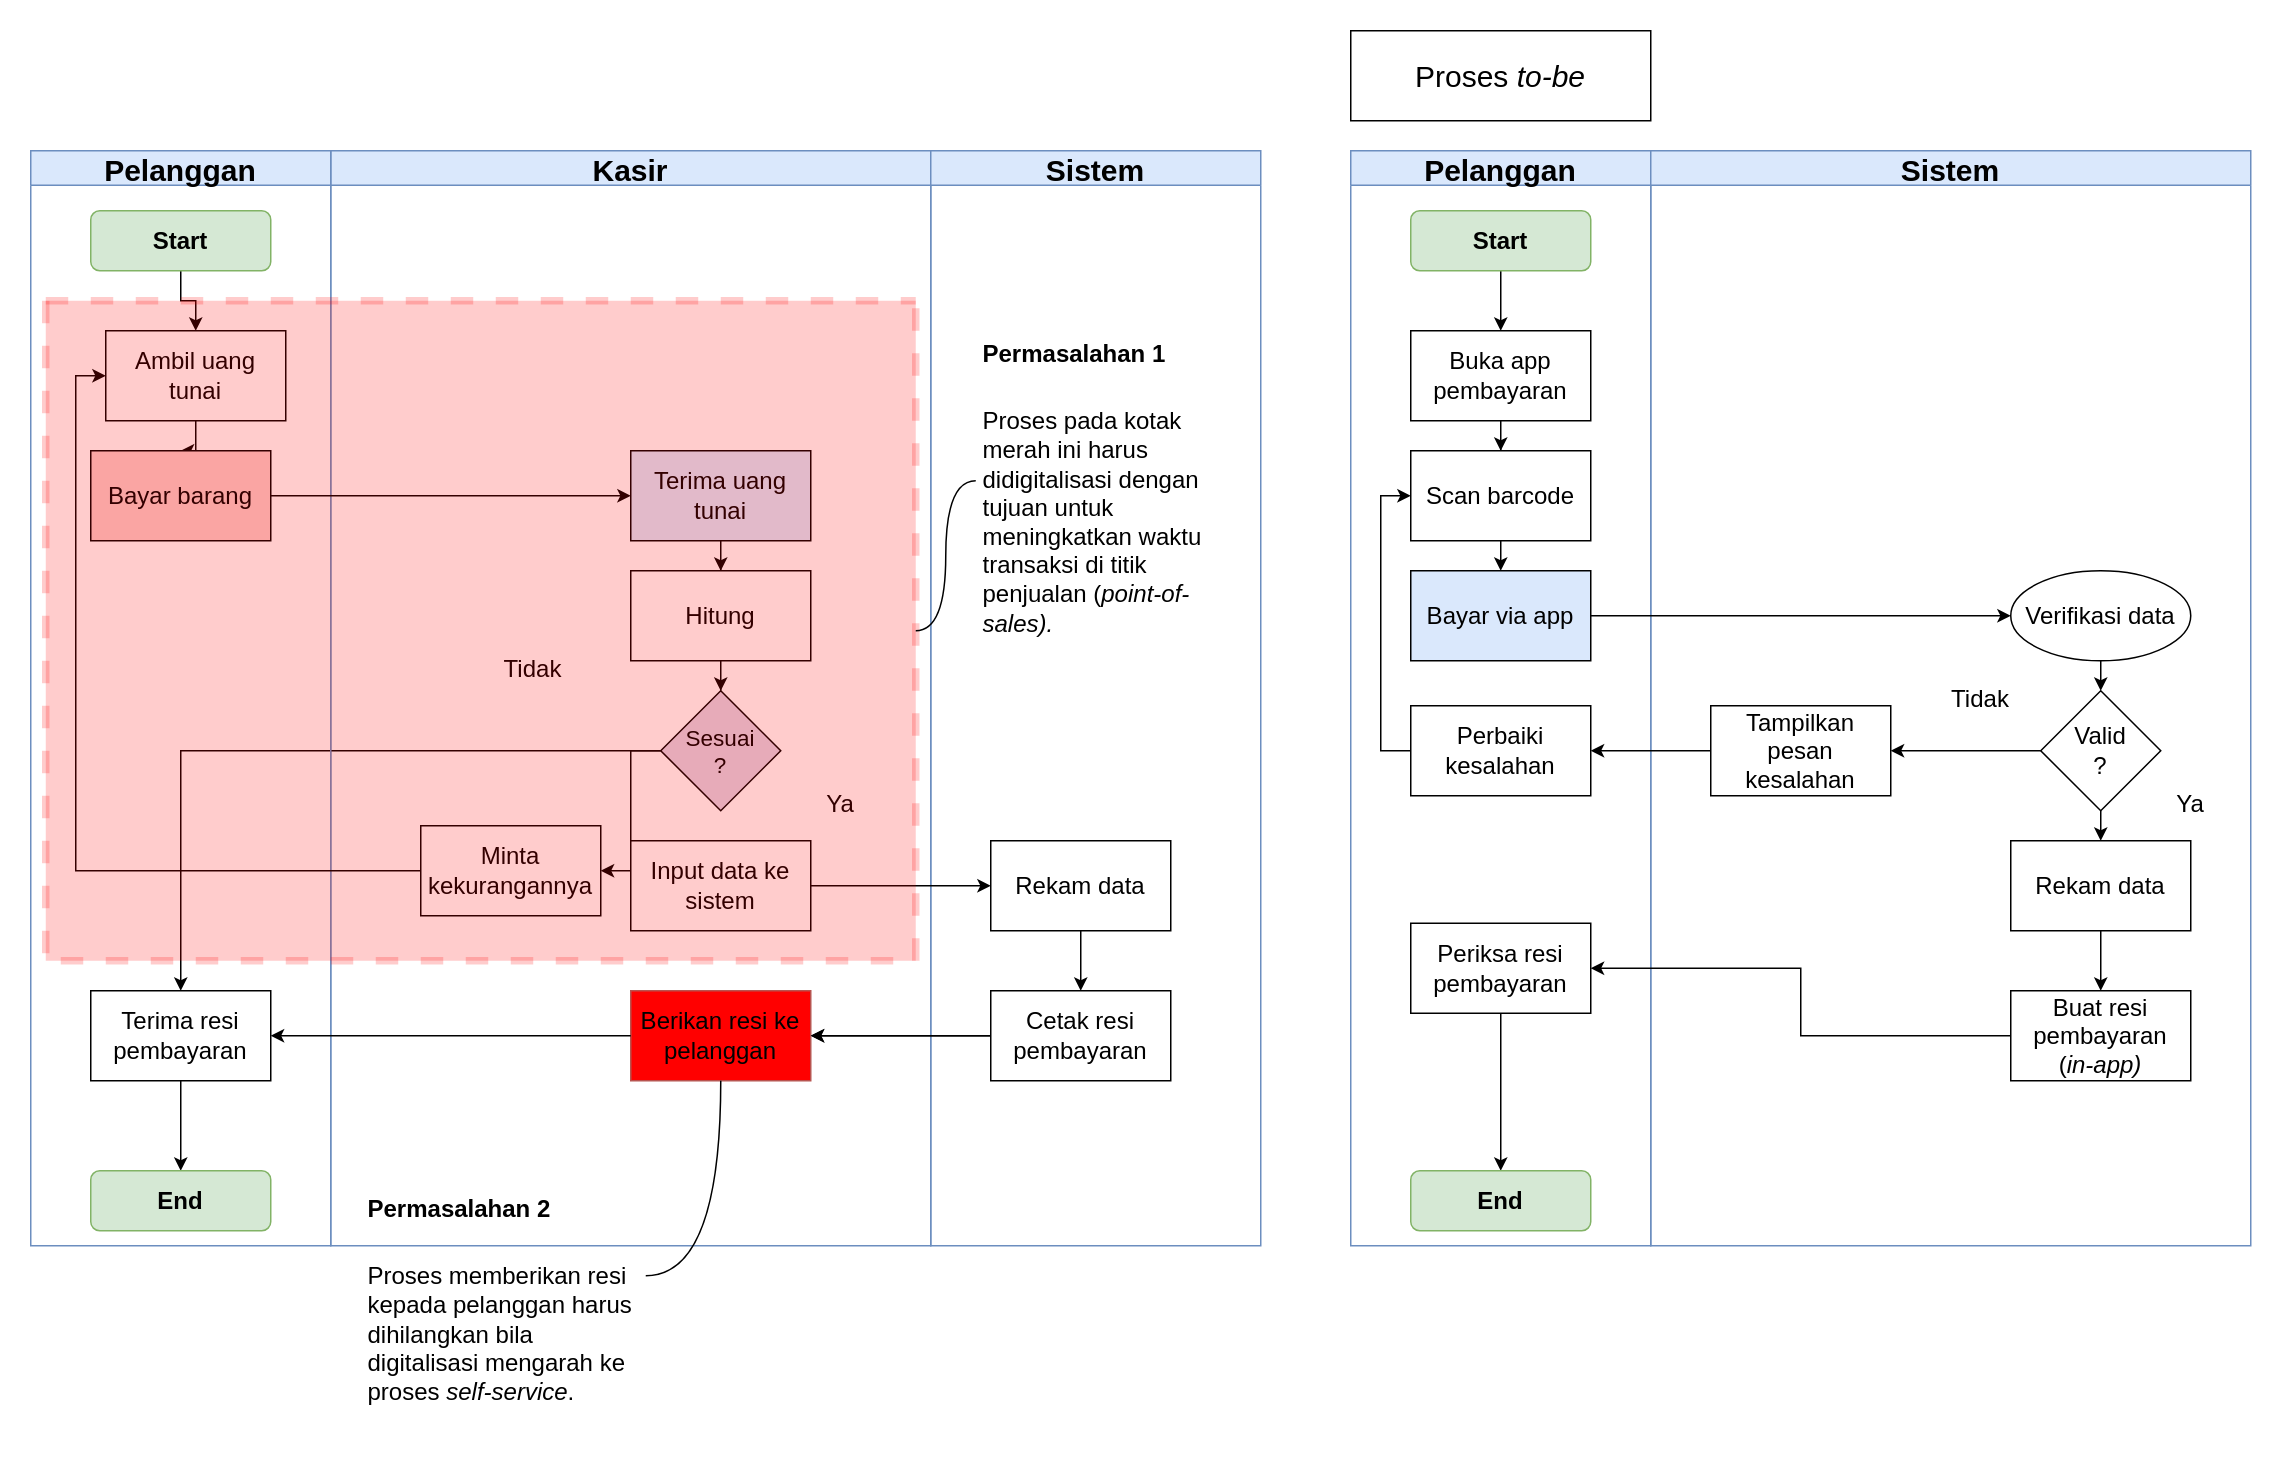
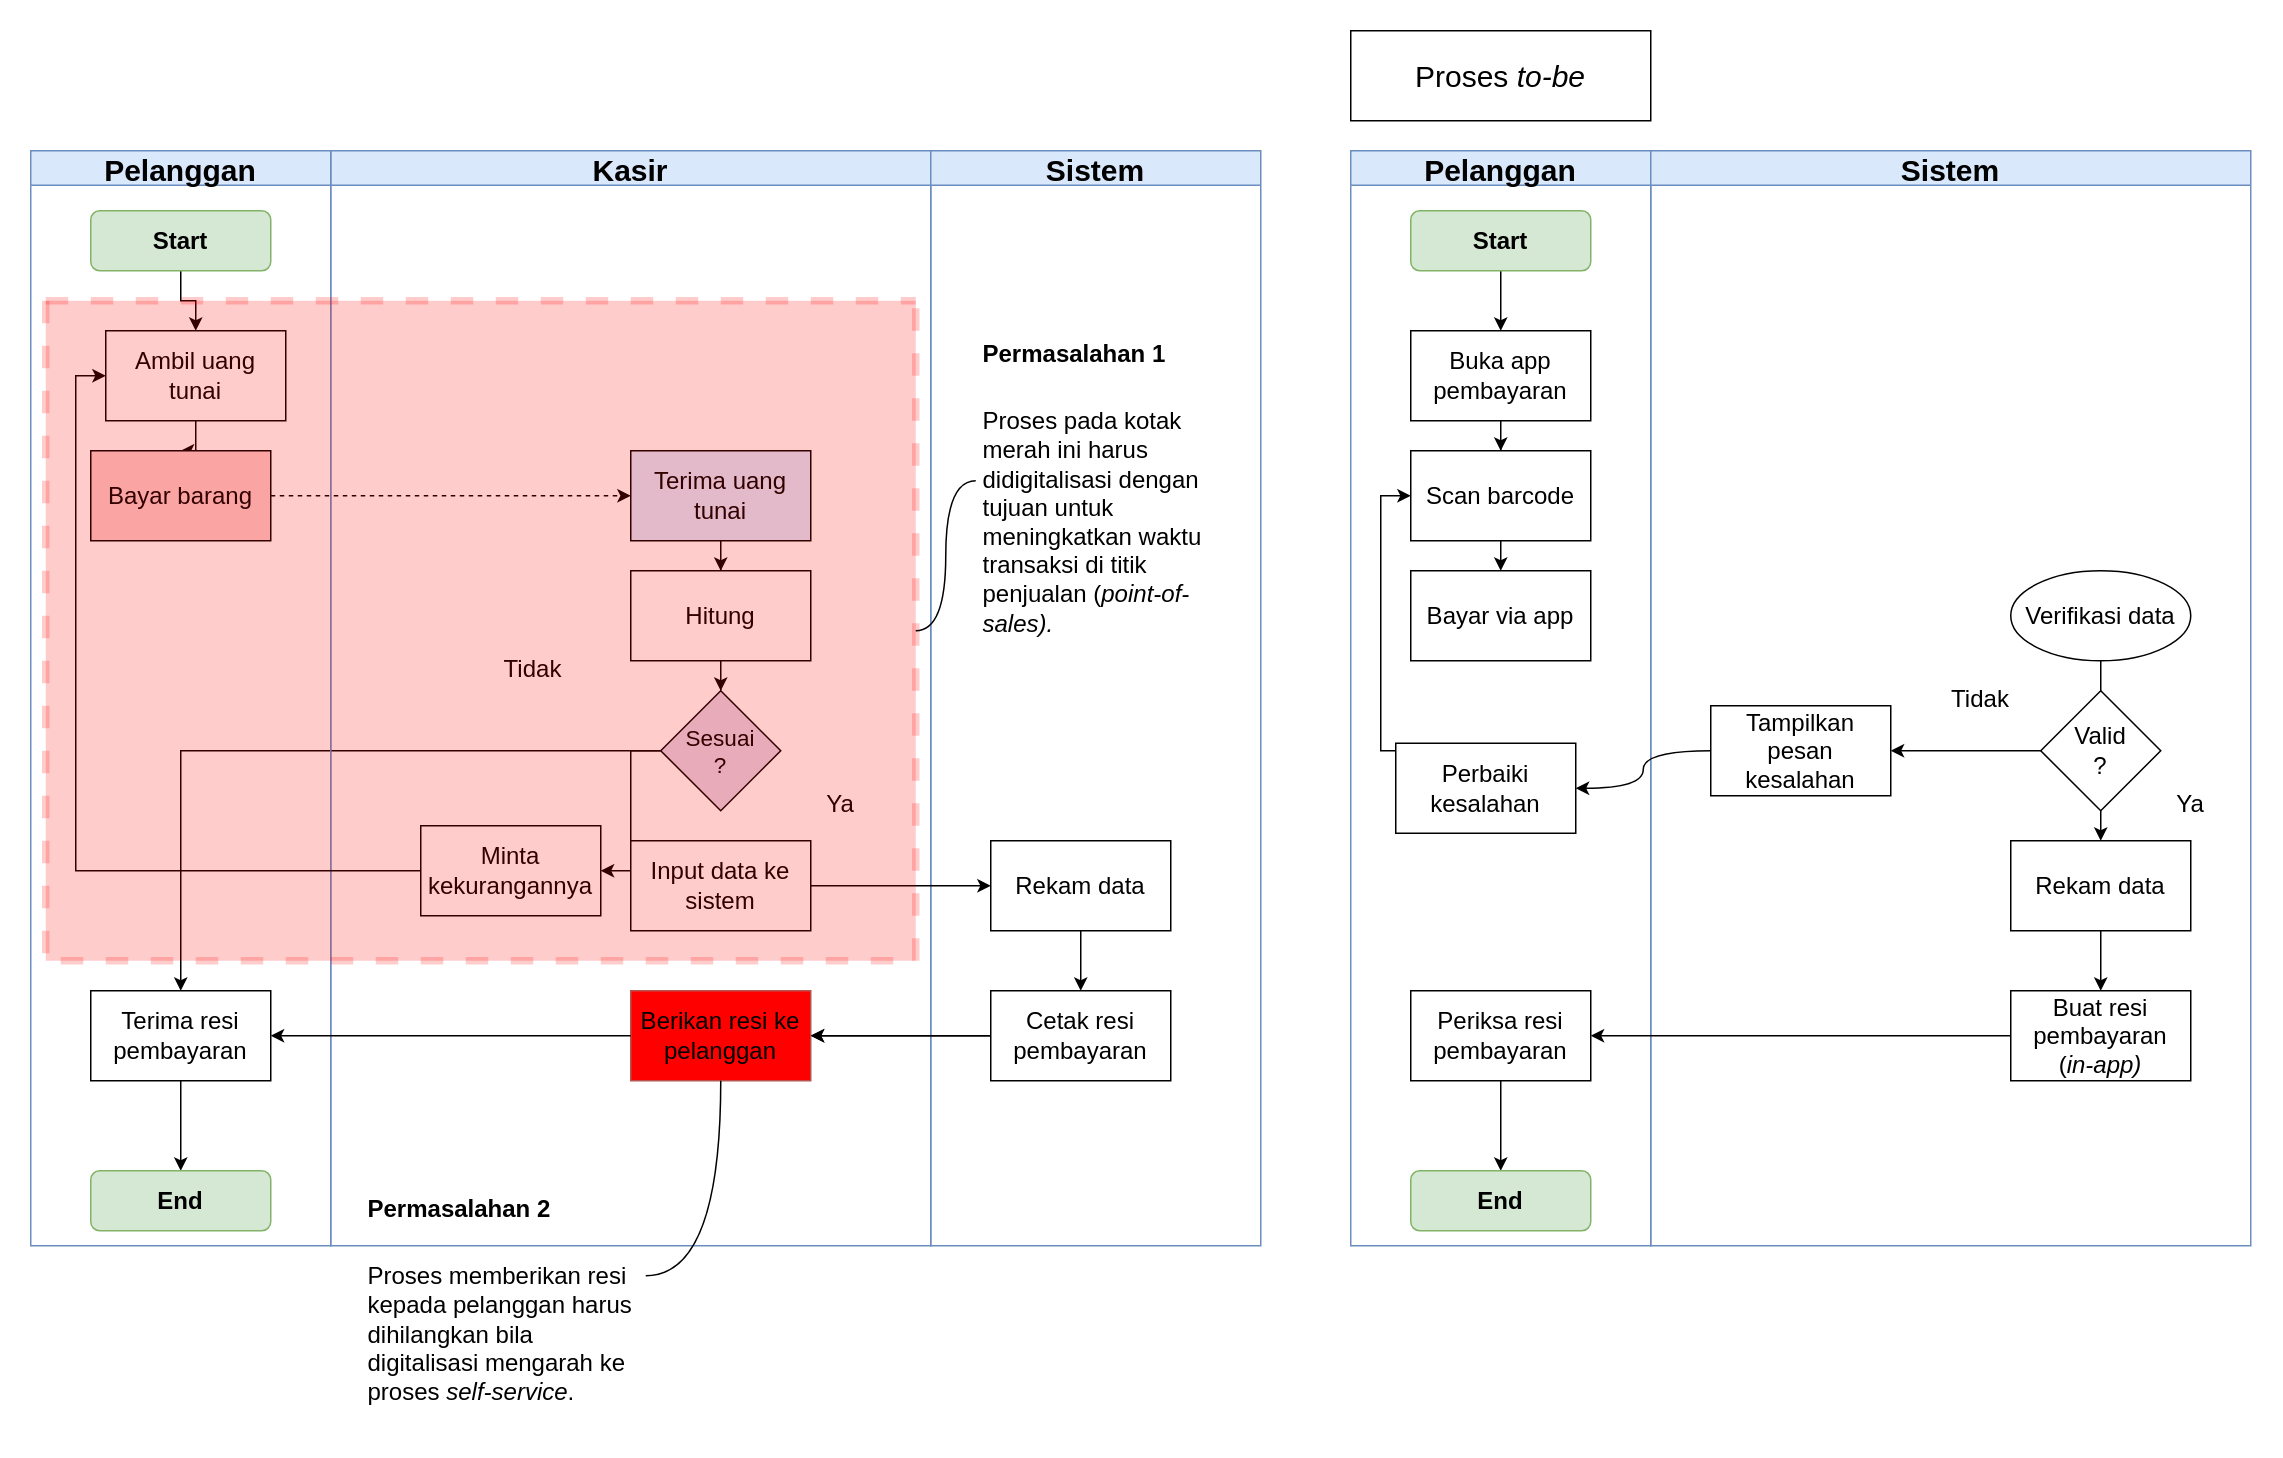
- <mxCell id="30" style="edgeStyle=orthogonalEdgeStyle;rounded=0;orthogonalLoop=1;jettySize=auto;html=1;entryX=0;entryY=0.5;entryDx=0;entryDy=0;fontSize=20;" edge="1" parent="1" source="21" target="4"><mxGeometry relative="1" as="geometry" /></mxCell>
+ <mxCell id="30" style="edgeStyle=orthogonalEdgeStyle;rounded=0;orthogonalLoop=1;jettySize=auto;html=1;entryX=0;entryY=0.5;entryDx=0;entryDy=0;fontSize=20;dashed=1;" edge="1" parent="1" source="21" target="4"><mxGeometry relative="1" as="geometry" /></mxCell>
- <mxCell id="47" value="Bayar via app" style="rounded=0;whiteSpace=wrap;html=1;fontSize=16;fillColor=#dae8fc;" vertex="1" parent="36"><mxGeometry x="40" y="280" width="120" height="60" as="geometry" /></mxCell>
+ <mxCell id="47" value="Bayar via app" style="rounded=0;whiteSpace=wrap;html=1;fontSize=16;" vertex="1" parent="36"><mxGeometry x="40" y="280" width="120" height="60" as="geometry" /></mxCell>
- <mxCell id="67" style="edgeStyle=orthogonalEdgeStyle;curved=1;orthogonalLoop=1;jettySize=auto;html=1;entryX=0;entryY=0.5;entryDx=0;entryDy=0;fontSize=20;endArrow=classic;endFill=1;strokeColor=default;" edge="1" parent="1" source="47" target="52"><mxGeometry relative="1" as="geometry" /></mxCell>
- <mxCell id="51" style="edgeStyle=orthogonalEdgeStyle;curved=1;orthogonalLoop=1;jettySize=auto;html=1;fontSize=16;endArrow=classic;endFill=1;strokeColor=default;" edge="1" parent="50" source="52" target="56"><mxGeometry relative="1" as="geometry" /></mxCell>
+ <mxCell id="51" style="edgeStyle=orthogonalEdgeStyle;curved=1;orthogonalLoop=1;jettySize=auto;html=1;fontSize=16;endArrow=none;endFill=1;strokeColor=default;" edge="1" parent="50" source="52" target="56"><mxGeometry relative="1" as="geometry" /></mxCell>
- <mxCell id="49" value="Perbaiki kesalahan" style="rounded=0;whiteSpace=wrap;html=1;fontSize=16;" vertex="1" parent="36"><mxGeometry x="40" y="370" width="120" height="60" as="geometry" /></mxCell>
+ <mxCell id="49" value="Perbaiki kesalahan" style="rounded=0;whiteSpace=wrap;html=1;fontSize=16;" vertex="1" parent="36"><mxGeometry x="30" y="395" width="120" height="60" as="geometry" /></mxCell>
- <mxCell id="45" value="Periksa resi pembayaran" style="whiteSpace=wrap;html=1;fontSize=16;rounded=0;" vertex="1" parent="36"><mxGeometry x="40" y="515" width="120" height="60" as="geometry" /></mxCell>
+ <mxCell id="45" value="Periksa resi pembayaran" style="whiteSpace=wrap;html=1;fontSize=16;rounded=0;" vertex="1" parent="36"><mxGeometry x="40" y="560" width="120" height="60" as="geometry" /></mxCell>
